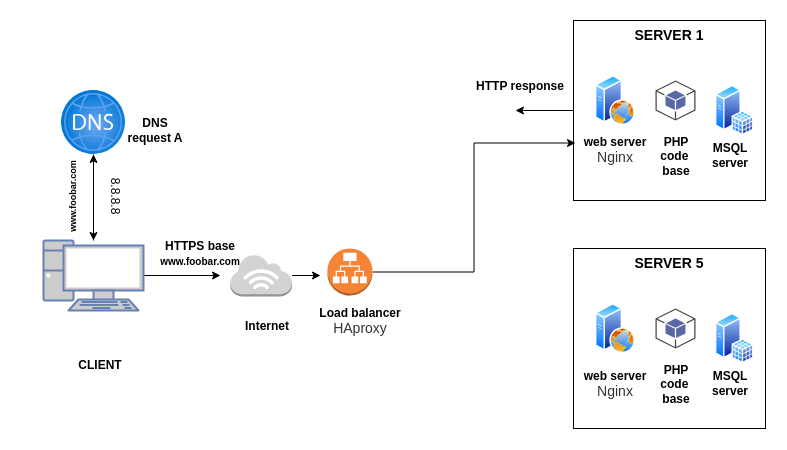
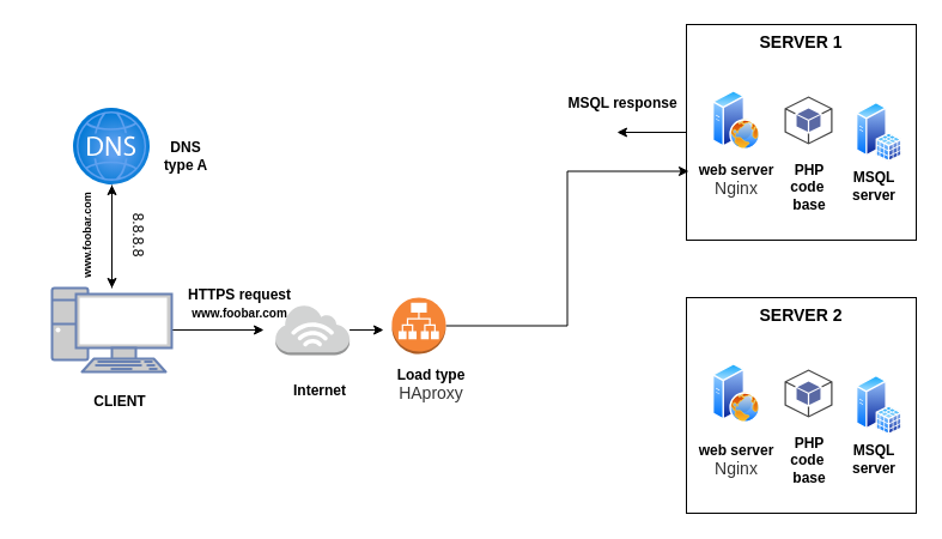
- <mxCell id="19" value="HTTP response" style="rounded=0;whiteSpace=wrap;html=1;fontStyle=1;fillColor=none;strokeColor=none;" vertex="1" parent="1"><mxGeometry x="460" y="68" width="120" height="35" as="geometry" /></mxCell>
+ <mxCell id="19" value="MSQL response" style="rounded=0;whiteSpace=wrap;html=1;fontStyle=1;fillColor=none;strokeColor=none;" vertex="1" parent="1"><mxGeometry x="460" y="68" width="120" height="35" as="geometry" /></mxCell>
- <mxCell id="22" value="DNS&lt;div&gt;request A&lt;/div&gt;" style="rounded=0;whiteSpace=wrap;html=1;fontStyle=1;fillColor=none;strokeColor=none;" vertex="1" parent="1"><mxGeometry x="95" y="100" width="120" height="60" as="geometry" /></mxCell>
+ <mxCell id="22" value="DNS&lt;div&gt;type A&lt;/div&gt;" style="rounded=0;whiteSpace=wrap;html=1;fontStyle=1;fillColor=none;strokeColor=none;" vertex="1" parent="1"><mxGeometry x="95" y="100" width="120" height="60" as="geometry" /></mxCell>
- <mxCell id="18" value="HTTPS base&lt;div&gt;&lt;font style=&quot;font-size: 10px;&quot;&gt;www.foobar.com&lt;/font&gt;&lt;/div&gt;" style="rounded=0;whiteSpace=wrap;html=1;fontStyle=1;fillColor=none;strokeColor=none;" vertex="1" parent="1"><mxGeometry x="140" y="235" width="120" height="35" as="geometry" /></mxCell>
+ <mxCell id="18" value="HTTPS request&lt;div&gt;&lt;font style=&quot;font-size: 10px;&quot;&gt;www.foobar.com&lt;/font&gt;&lt;/div&gt;" style="rounded=0;whiteSpace=wrap;html=1;fontStyle=1;fillColor=none;strokeColor=none;" vertex="1" parent="1"><mxGeometry x="140" y="235" width="120" height="35" as="geometry" /></mxCell>
- <mxCell id="26" value="SERVER 5" style="rounded=0;whiteSpace=wrap;html=1;fillColor=none;gradientColor=default;verticalAlign=top;fontSize=14;fontStyle=1" vertex="1" parent="1"><mxGeometry x="573" y="248" width="192" height="180" as="geometry" /></mxCell>
+ <mxCell id="26" value="SERVER 2" style="rounded=0;whiteSpace=wrap;html=1;fillColor=none;gradientColor=default;verticalAlign=top;fontSize=14;fontStyle=1" vertex="1" parent="1"><mxGeometry x="573" y="248" width="192" height="180" as="geometry" /></mxCell>
- <mxCell id="32" value="Load balancer&lt;div&gt;&lt;span style=&quot;color: rgb(51, 51, 51); font-family: aktiv-grotesk, sans-serif; font-size: 14px; font-weight: 400; text-align: left; background-color: rgb(255, 255, 255);&quot;&gt;HAproxy&lt;/span&gt;&lt;br&gt;&lt;/div&gt;" style="rounded=0;whiteSpace=wrap;html=1;fontStyle=1;fillColor=none;strokeColor=none;" vertex="1" parent="1"><mxGeometry x="300" y="303" width="120" height="35" as="geometry" /></mxCell>
+ <mxCell id="32" value="Load type&lt;div&gt;&lt;span style=&quot;color: rgb(51, 51, 51); font-family: aktiv-grotesk, sans-serif; font-size: 14px; font-weight: 400; text-align: left; background-color: rgb(255, 255, 255);&quot;&gt;HAproxy&lt;/span&gt;&lt;br&gt;&lt;/div&gt;" style="rounded=0;whiteSpace=wrap;html=1;fontStyle=1;fillColor=none;strokeColor=none;" vertex="1" parent="1"><mxGeometry x="300" y="303" width="120" height="35" as="geometry" /></mxCell>
- <mxCell id="11" value="CLIENT" style="rounded=0;whiteSpace=wrap;html=1;fontStyle=1;fillColor=none;strokeColor=none;" vertex="1" parent="1"><mxGeometry x="75" y="345" width="50" height="40" as="geometry" /></mxCell>
+ <mxCell id="11" value="CLIENT" style="rounded=0;whiteSpace=wrap;html=1;fontStyle=1;fillColor=none;strokeColor=none;" vertex="1" parent="1"><mxGeometry x="75" y="315" width="50" height="40" as="geometry" /></mxCell>
